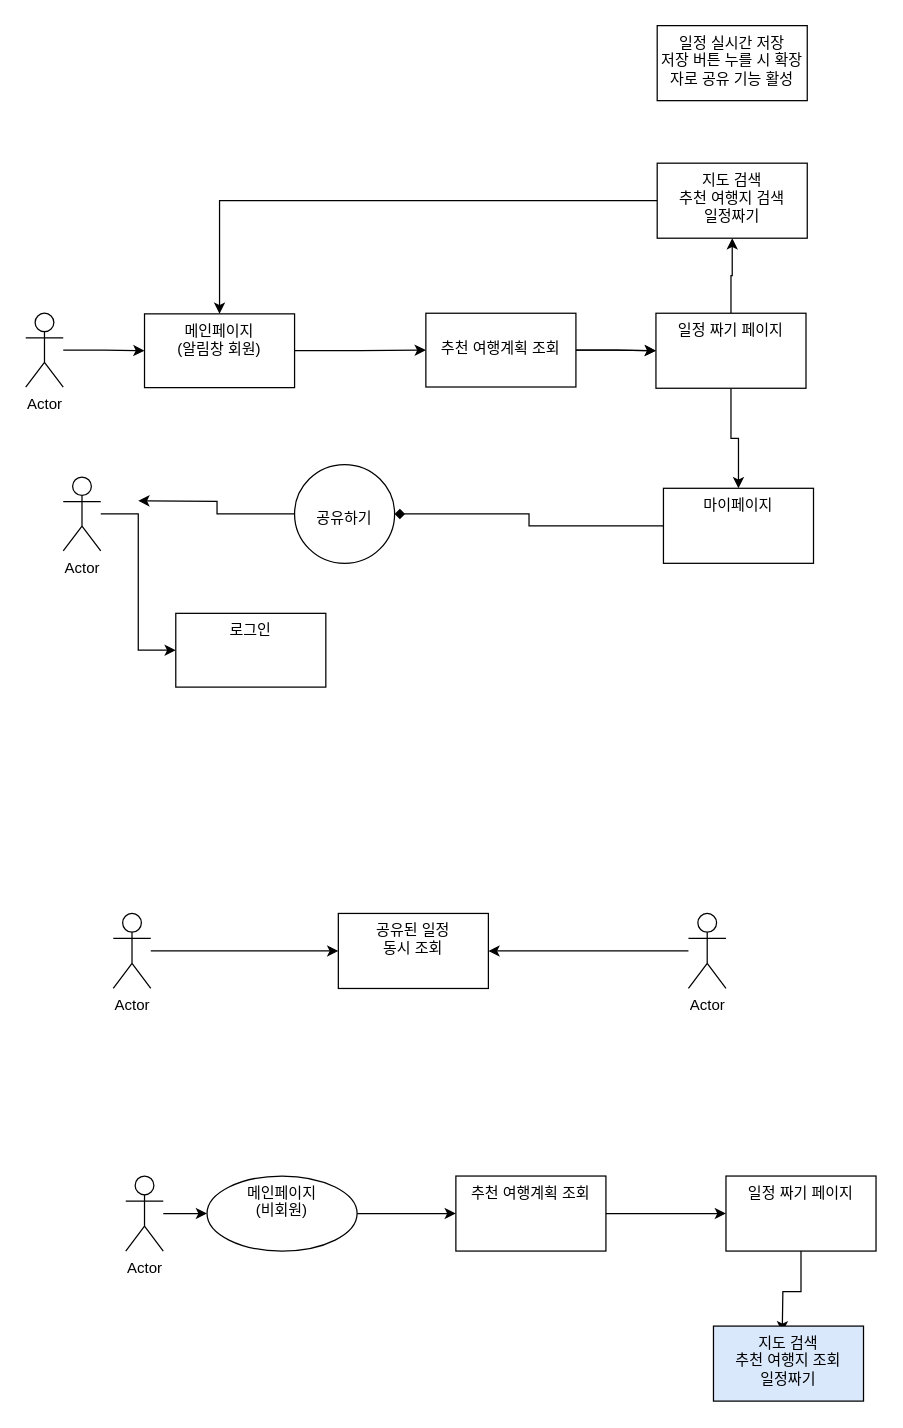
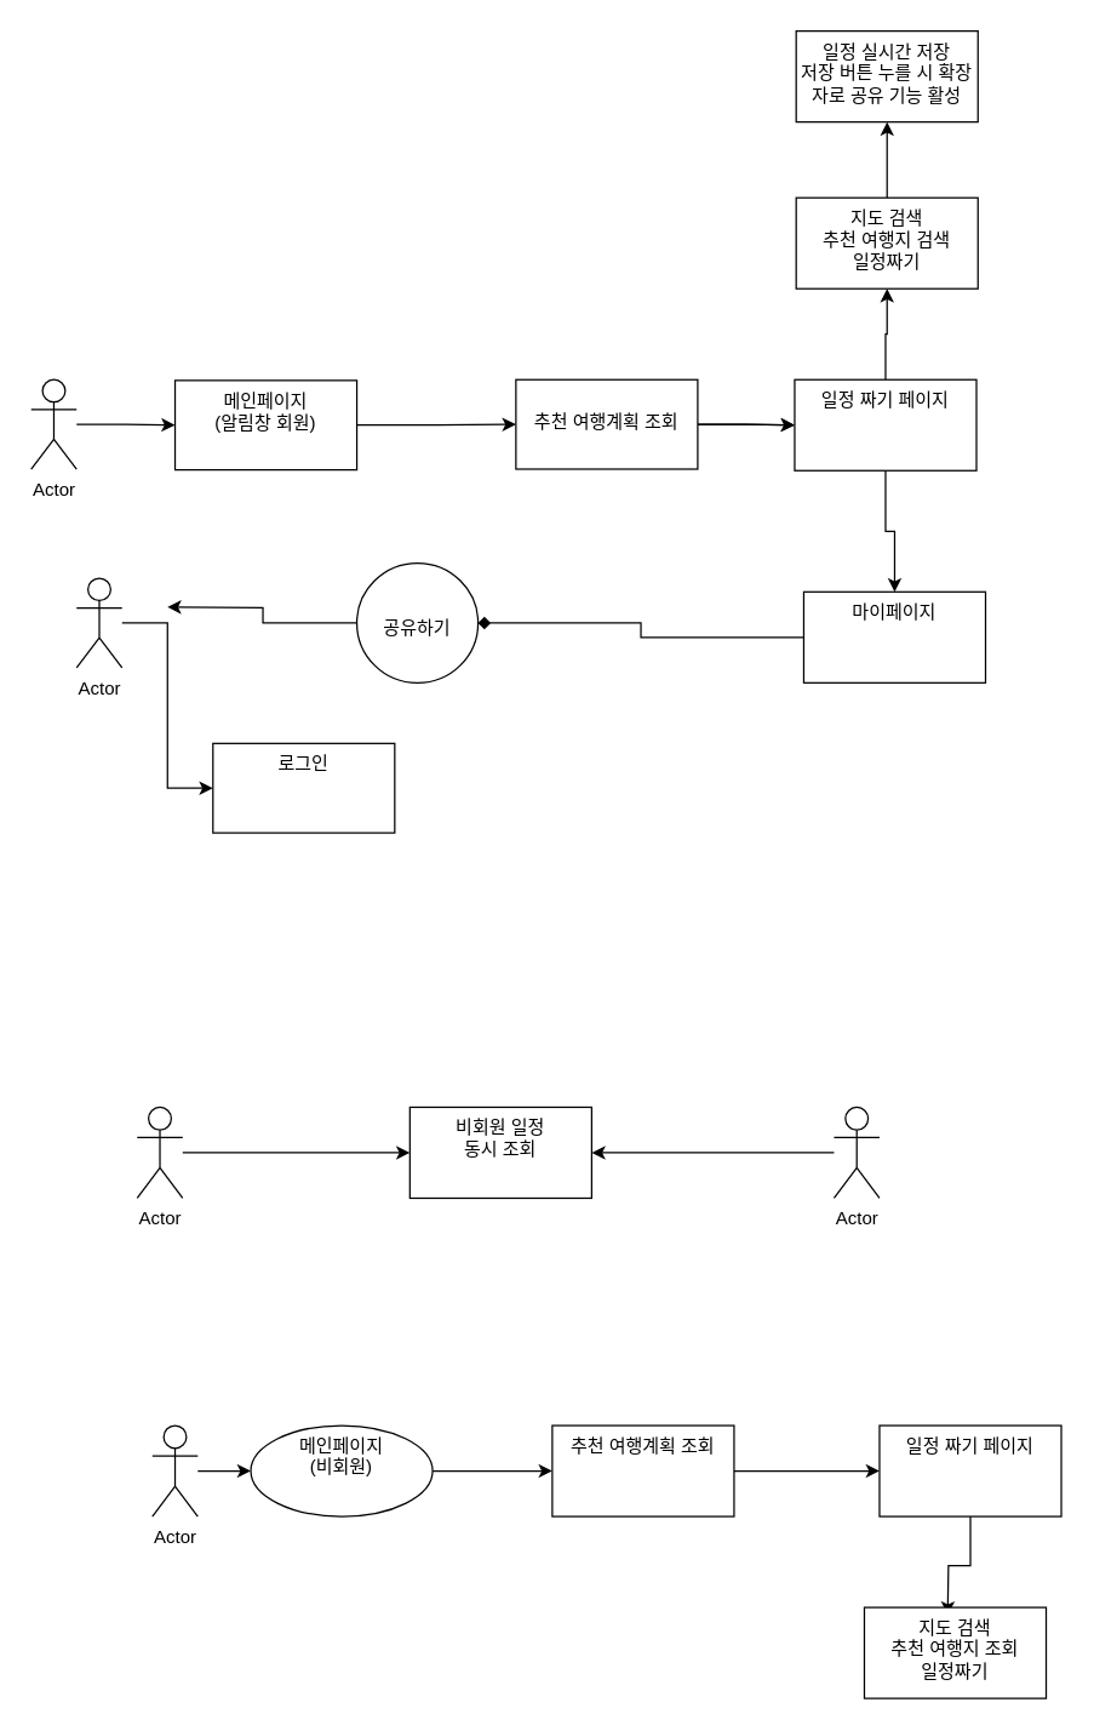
- <mxCell id="20" value="" style="edgeStyle=orthogonalEdgeStyle;rounded=0;orthogonalLoop=1;jettySize=auto;html=1;" edge="1" parent="1" source="21" target="5"><mxGeometry relative="1" as="geometry" /></mxCell>
+ <mxCell id="20" value="" style="edgeStyle=orthogonalEdgeStyle;rounded=0;orthogonalLoop=1;jettySize=auto;html=1;" edge="1" parent="1" source="21" target="23"><mxGeometry relative="1" as="geometry" /></mxCell>
- <mxCell id="34" value="공유된 일정&lt;br&gt;동시 조회" style="whiteSpace=wrap;html=1;verticalAlign=top;" vertex="1" parent="1"><mxGeometry x="270" y="730" width="120" height="60" as="geometry" /></mxCell>
+ <mxCell id="34" value="비회원 일정&lt;br&gt;동시 조회" style="whiteSpace=wrap;html=1;verticalAlign=top;" vertex="1" parent="1"><mxGeometry x="270" y="730" width="120" height="60" as="geometry" /></mxCell>
- <mxCell id="22" value="지도 검색&lt;br&gt;추천 여행지 조회&lt;br&gt;일정짜기" style="whiteSpace=wrap;html=1;verticalAlign=top;fillColor=#dae8fc;" vertex="1" parent="1"><mxGeometry x="570" y="1060" width="120" height="60" as="geometry" /></mxCell>
+ <mxCell id="22" value="지도 검색&lt;br&gt;추천 여행지 조회&lt;br&gt;일정짜기" style="whiteSpace=wrap;html=1;verticalAlign=top;" vertex="1" parent="1"><mxGeometry x="570" y="1060" width="120" height="60" as="geometry" /></mxCell>
